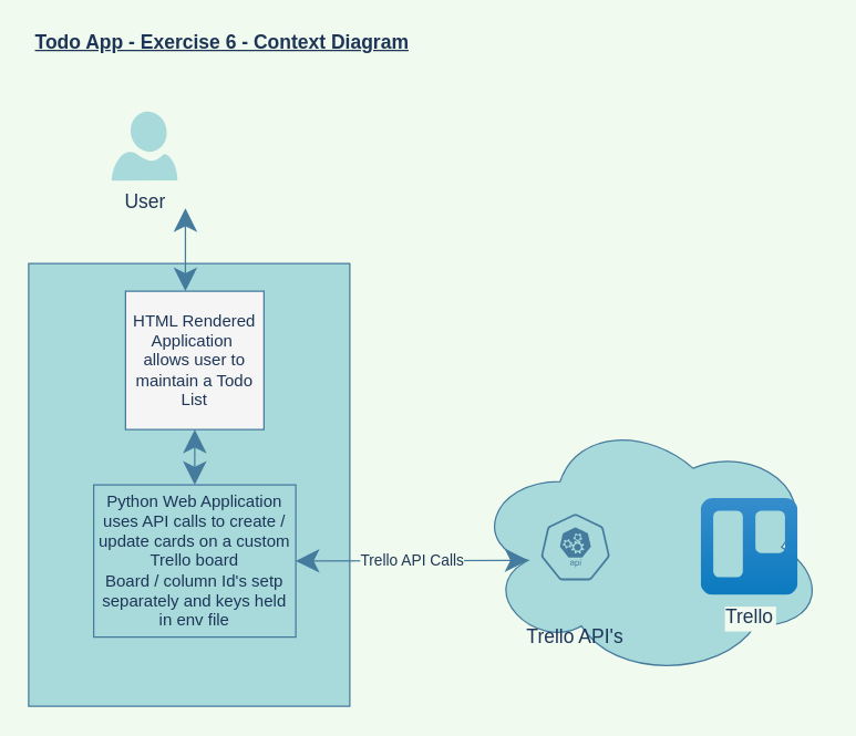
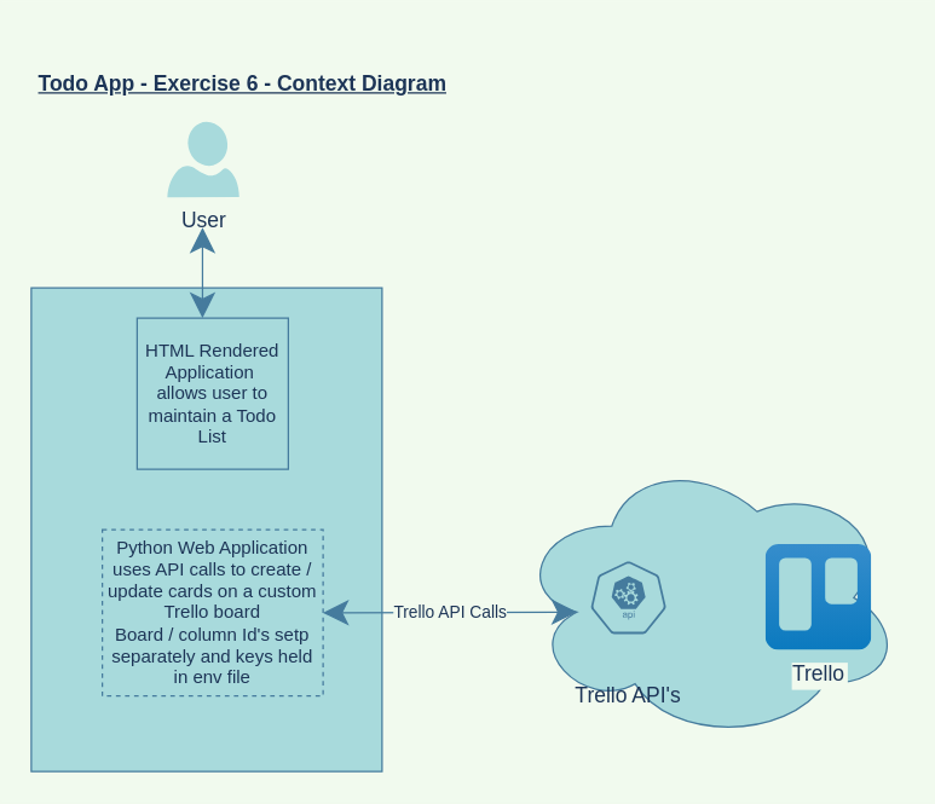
- <mxCell id="4" value="Todo App - Exercise 6 - Context Diagram" style="text;html=1;strokeColor=none;fillColor=none;align=center;verticalAlign=middle;whiteSpace=wrap;rounded=0;hachureGap=4;pointerEvents=0;fontSize=14;fontStyle=5;fontColor=#1D3557;" parent="1" vertex="1"><mxGeometry x="20" y="20" width="280" height="20" as="geometry" /></mxCell>
+ <mxCell id="4" value="Todo App - Exercise 6 - Context Diagram" style="text;html=1;strokeColor=none;fillColor=none;align=center;verticalAlign=middle;whiteSpace=wrap;rounded=0;hachureGap=4;pointerEvents=0;fontSize=14;fontStyle=5;fontColor=#1D3557;" parent="1" vertex="1"><mxGeometry x="20" y="45" width="280" height="20" as="geometry" /></mxCell>
- <mxCell id="5" value="User" style="verticalLabelPosition=bottom;html=1;verticalAlign=top;align=center;strokeColor=none;fillColor=#A8DADC;shape=mxgraph.azure.user;hachureGap=4;pointerEvents=0;fontSize=14;fontColor=#1D3557;" parent="1" vertex="1"><mxGeometry x="80" y="80" width="47.5" height="50" as="geometry" /></mxCell>
+ <mxCell id="5" value="User" style="verticalLabelPosition=bottom;html=1;verticalAlign=top;align=center;strokeColor=none;fillColor=#A8DADC;shape=mxgraph.azure.user;hachureGap=4;pointerEvents=0;fontSize=14;fontColor=#1D3557;" parent="1" vertex="1"><mxGeometry x="110" y="80" width="47.5" height="50" as="geometry" /></mxCell>
- <mxCell id="9" value="HTML Rendered Application&amp;nbsp;&lt;br&gt;allows user to maintain a Todo List" style="whiteSpace=wrap;html=1;aspect=fixed;hachureGap=4;pointerEvents=0;fillColor=#f5f5f5;strokeColor=#457B9D;fontColor=#1D3557;" parent="1" vertex="1"><mxGeometry x="90" y="210" width="100" height="100" as="geometry" /></mxCell>
+ <mxCell id="9" value="HTML Rendered Application&amp;nbsp;&lt;br&gt;allows user to maintain a Todo List" style="whiteSpace=wrap;html=1;aspect=fixed;hachureGap=4;pointerEvents=0;fillColor=#A8DADC;strokeColor=#457B9D;fontColor=#1D3557;" parent="1" vertex="1"><mxGeometry x="90" y="210" width="100" height="100" as="geometry" /></mxCell>
- <mxCell id="12" value="" style="endArrow=classic;startArrow=classic;html=1;startSize=14;endSize=14;sourcePerimeterSpacing=8;targetPerimeterSpacing=8;entryX=0.5;entryY=1;entryDx=0;entryDy=0;exitX=0.5;exitY=0;exitDx=0;exitDy=0;labelBackgroundColor=#F1FAEE;strokeColor=#457B9D;fontColor=#1D3557;" parent="1" source="11" target="9" edge="1"><mxGeometry width="50" height="50" relative="1" as="geometry"><mxPoint x="280" y="330" as="sourcePoint" /><mxPoint x="280" y="270" as="targetPoint" /><Array as="points" /></mxGeometry></mxCell>
- <mxCell id="11" value="Python Web Application&lt;br&gt;uses API calls to create / update cards on a custom Trello board&lt;br&gt;Board / column Id's setp separately and keys held in env file" style="rounded=0;whiteSpace=wrap;html=1;hachureGap=4;pointerEvents=0;fillColor=#A8DADC;strokeColor=#457B9D;fontColor=#1D3557;" parent="1" vertex="1"><mxGeometry x="67" y="350" width="146" height="110" as="geometry" /></mxCell>
+ <mxCell id="11" value="Python Web Application&lt;br&gt;uses API calls to create / update cards on a custom Trello board&lt;br&gt;Board / column Id's setp separately and keys held in env file" style="rounded=0;whiteSpace=wrap;html=1;hachureGap=4;pointerEvents=0;fillColor=#A8DADC;strokeColor=#457B9D;fontColor=#1D3557;dashed=1;" parent="1" vertex="1"><mxGeometry x="67" y="350" width="146" height="110" as="geometry" /></mxCell>
